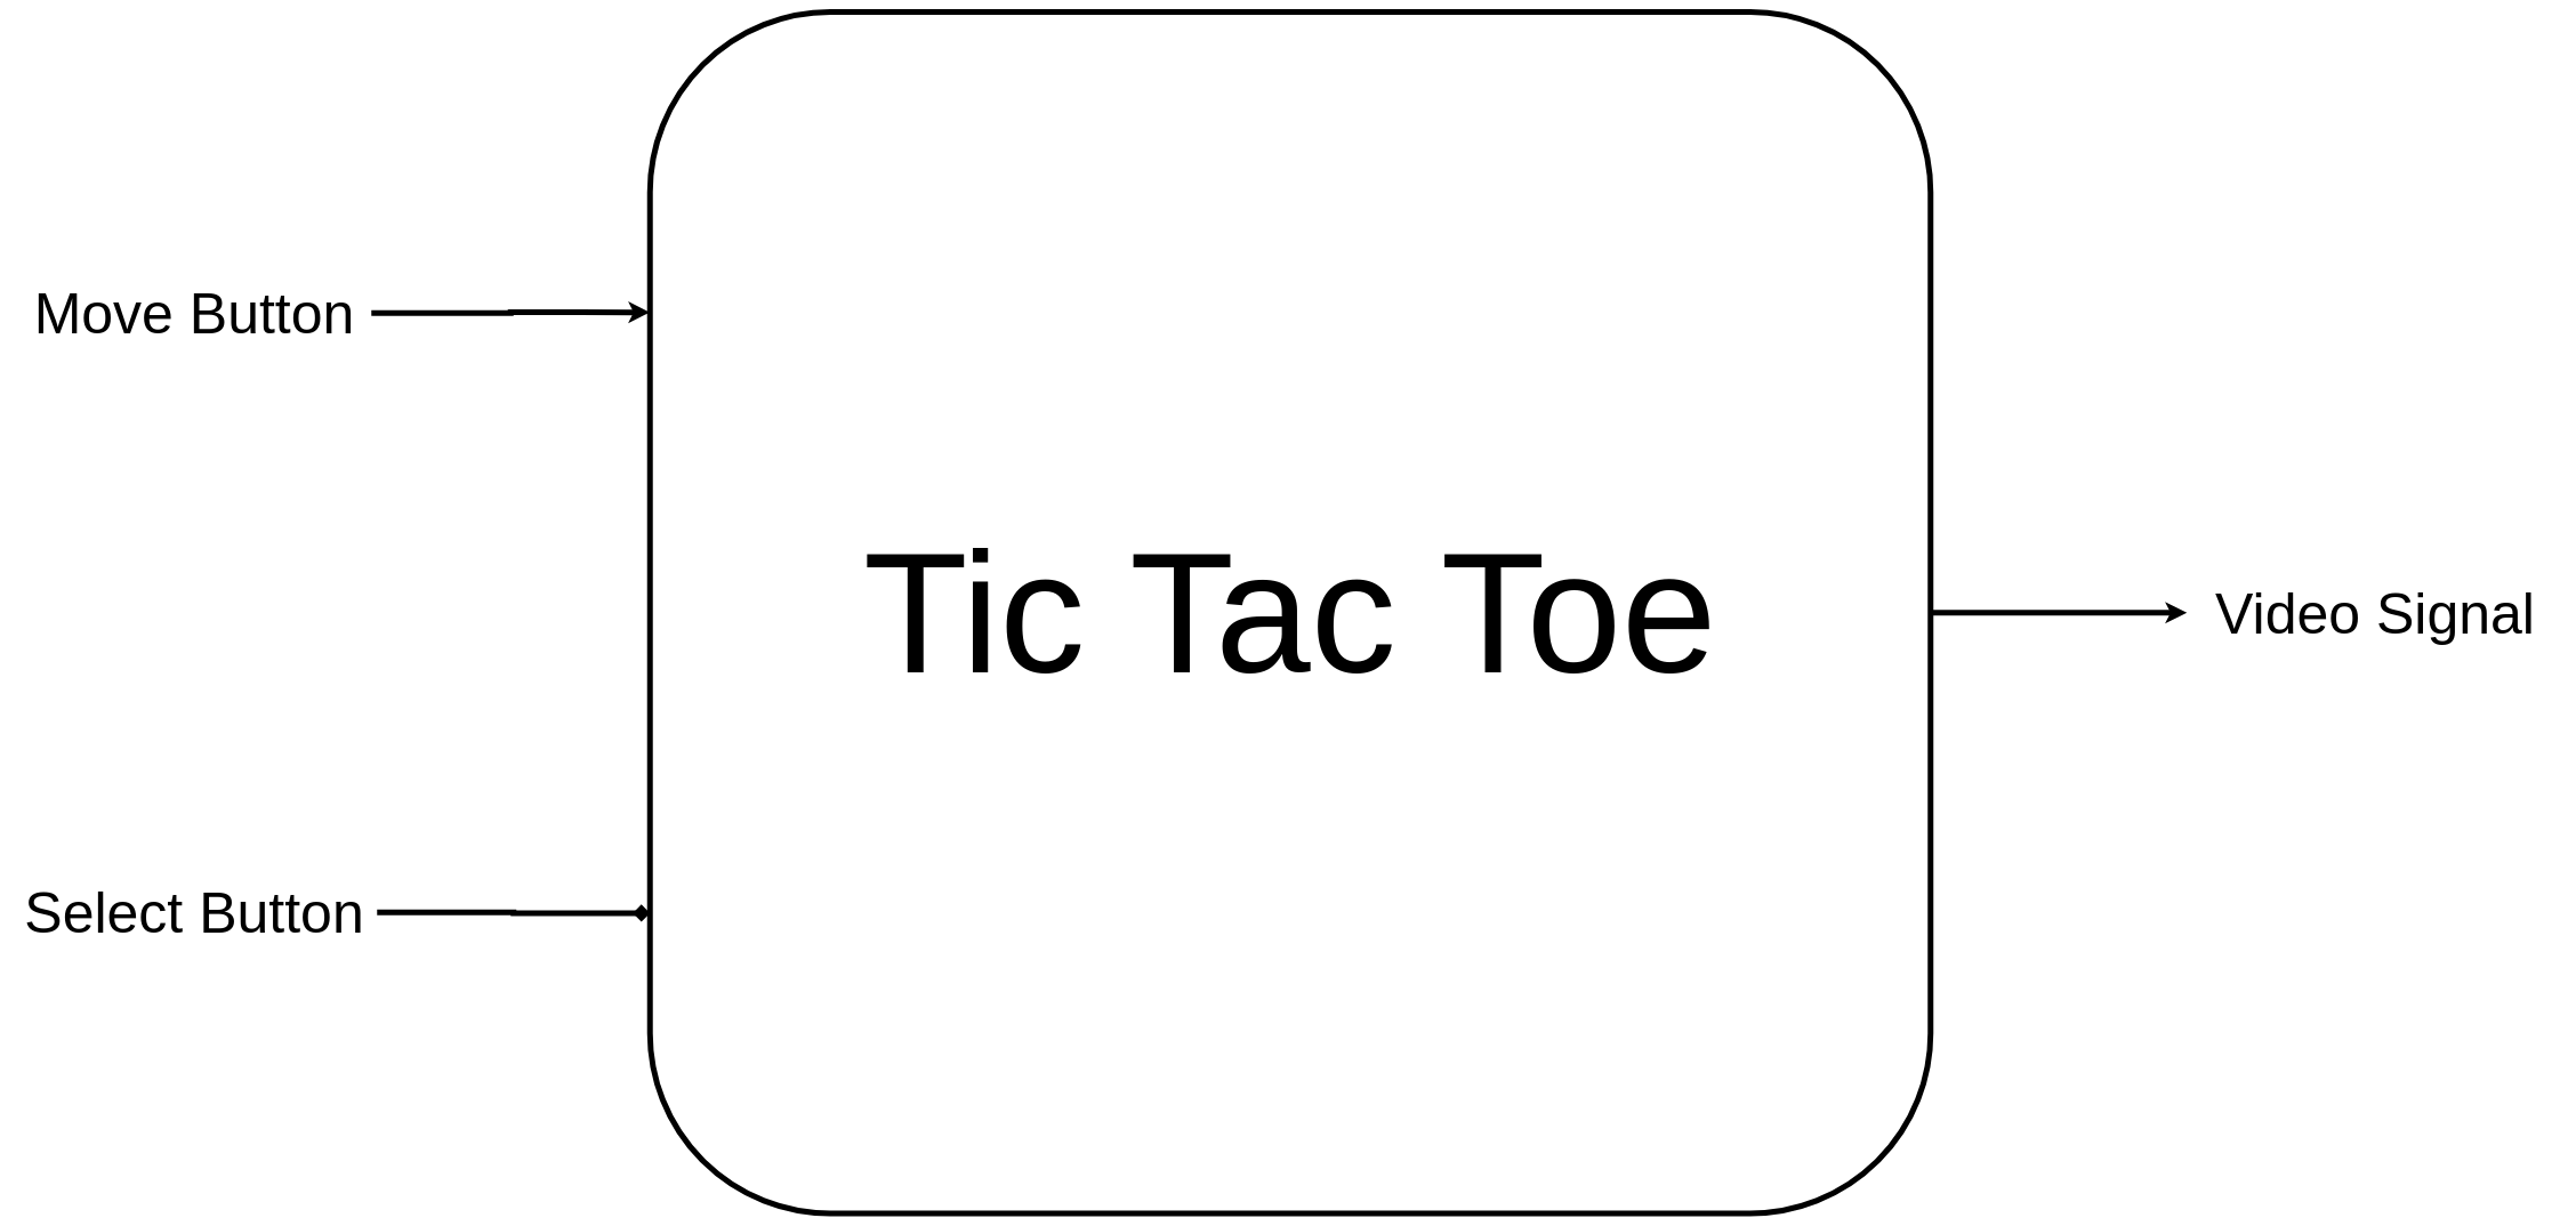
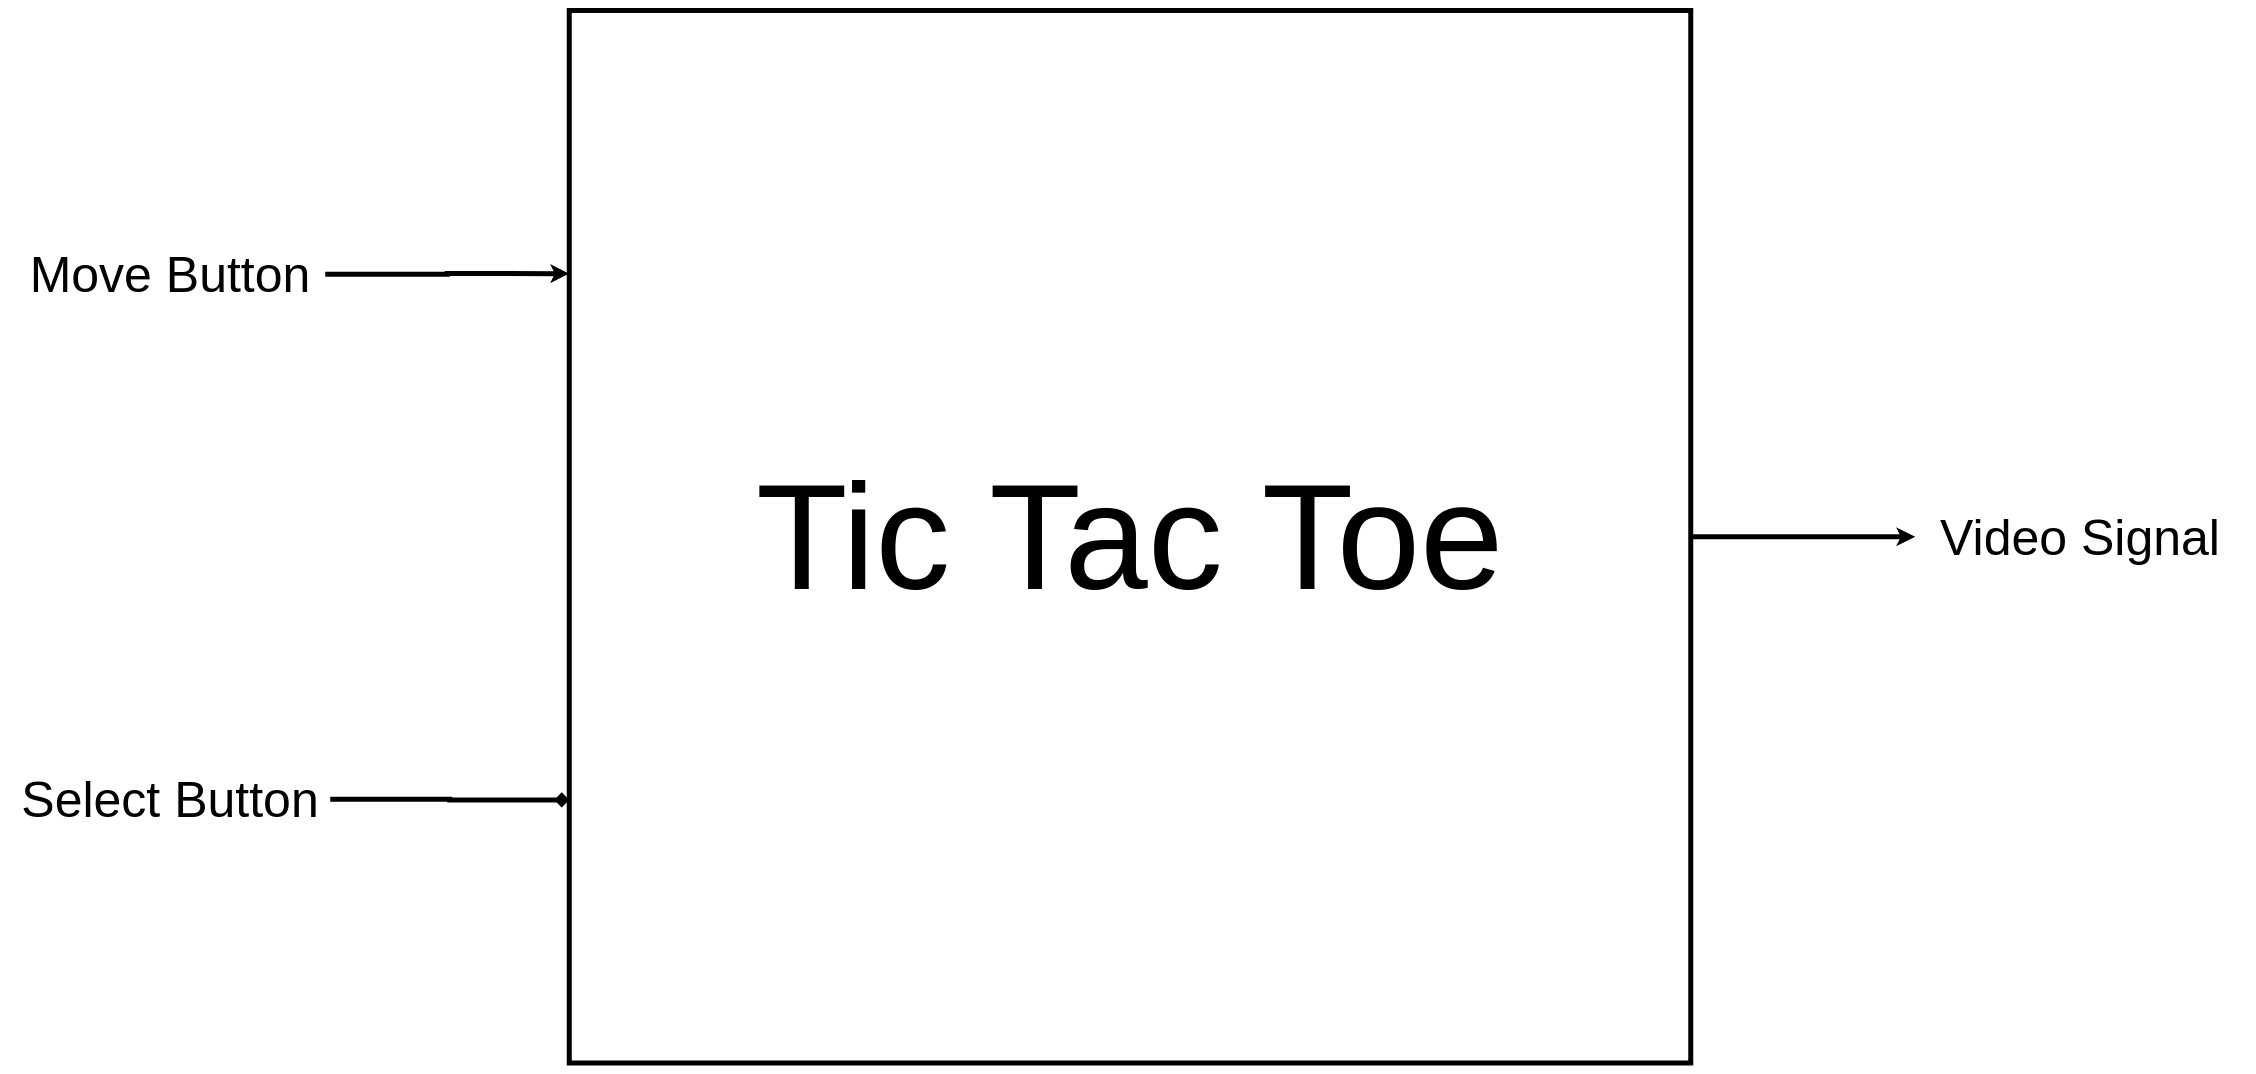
- <mxCell id="2" value="&lt;font style=&quot;font-size: 300px&quot;&gt;Tic Tac Toe&lt;/font&gt;" style="whiteSpace=wrap;html=1;fontSize=144;strokeWidth=10;rounded=1;" parent="1" vertex="1"><mxGeometry x="1138" y="20.5" width="2243" height="2105" as="geometry" /></mxCell>
+ <mxCell id="2" value="&lt;font style=&quot;font-size: 300px&quot;&gt;Tic Tac Toe&lt;/font&gt;" style="rounded=0;whiteSpace=wrap;html=1;fontSize=144;strokeWidth=10;" parent="1" vertex="1"><mxGeometry x="1138" y="20.5" width="2243" height="2105" as="geometry" /></mxCell>
